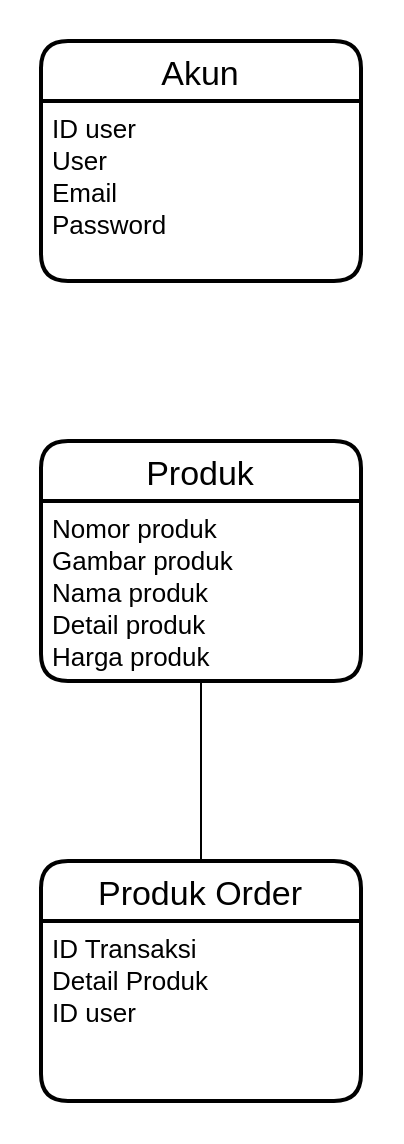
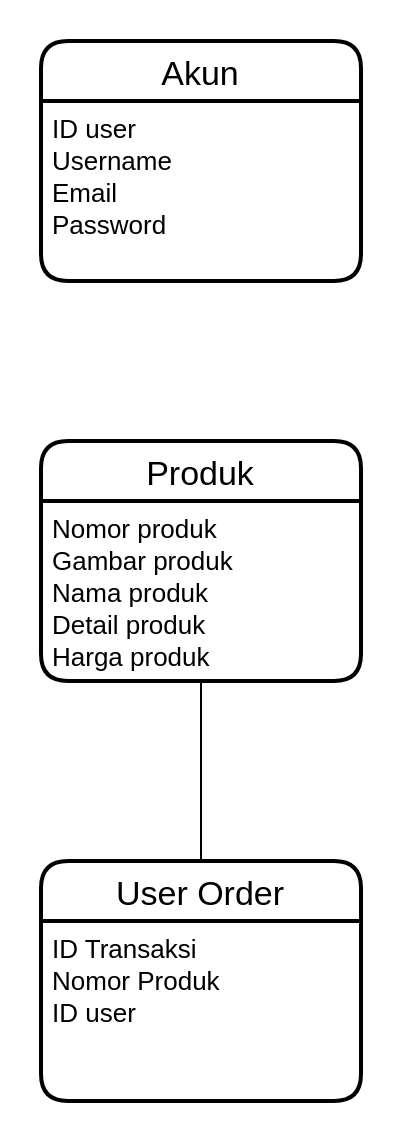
- <mxCell id="3" value="ID user&#10;User&#10;Email&#10;Password" style="align=left;strokeColor=none;fillColor=none;spacingLeft=4;fontSize=13;verticalAlign=top;resizable=0;rotatable=0;part=1;fontStyle=0" vertex="1" parent="2"><mxGeometry y="30" width="160" height="90" as="geometry" /></mxCell>
+ <mxCell id="3" value="ID user&#10;Username&#10;Email&#10;Password" style="align=left;strokeColor=none;fillColor=none;spacingLeft=4;fontSize=13;verticalAlign=top;resizable=0;rotatable=0;part=1;fontStyle=0" vertex="1" parent="2"><mxGeometry y="30" width="160" height="90" as="geometry" /></mxCell>
- <mxCell id="6" value="Produk Order" style="swimlane;childLayout=stackLayout;horizontal=1;startSize=30;horizontalStack=0;rounded=1;fontSize=17;fontStyle=0;strokeWidth=2;resizeParent=0;resizeLast=1;shadow=0;dashed=0;align=center;" vertex="1" parent="1"><mxGeometry x="20" y="430" width="160" height="120" as="geometry" /></mxCell>
+ <mxCell id="6" value="User Order" style="swimlane;childLayout=stackLayout;horizontal=1;startSize=30;horizontalStack=0;rounded=1;fontSize=17;fontStyle=0;strokeWidth=2;resizeParent=0;resizeLast=1;shadow=0;dashed=0;align=center;" vertex="1" parent="1"><mxGeometry x="20" y="430" width="160" height="120" as="geometry" /></mxCell>
- <mxCell id="7" value="ID Transaksi&#10;Detail Produk&#10;ID user" style="align=left;strokeColor=none;fillColor=none;spacingLeft=4;fontSize=13;verticalAlign=top;resizable=0;rotatable=0;part=1;" vertex="1" parent="6"><mxGeometry y="30" width="160" height="90" as="geometry" /></mxCell>
+ <mxCell id="7" value="ID Transaksi&#10;Nomor Produk&#10;ID user" style="align=left;strokeColor=none;fillColor=none;spacingLeft=4;fontSize=13;verticalAlign=top;resizable=0;rotatable=0;part=1;" vertex="1" parent="6"><mxGeometry y="30" width="160" height="90" as="geometry" /></mxCell>
